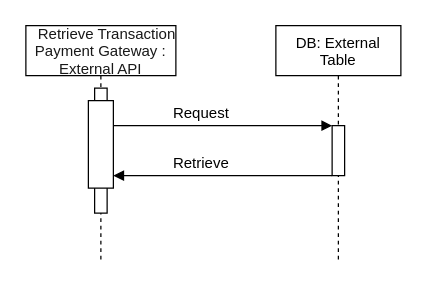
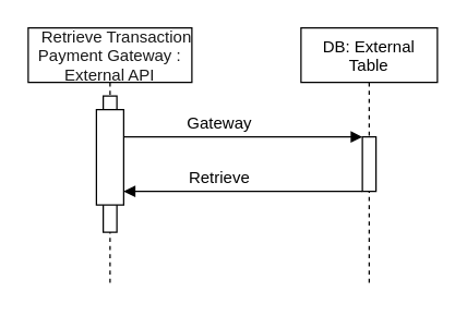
- <mxCell id="10" value="Request" style="text;html=1;align=center;verticalAlign=middle;resizable=0;points=[];autosize=1;" vertex="1" parent="1"><mxGeometry x="130" y="80" width="60" height="20" as="geometry" /></mxCell>
+ <mxCell id="10" value="Gateway" style="text;html=1;align=center;verticalAlign=middle;resizable=0;points=[];autosize=1;" vertex="1" parent="1"><mxGeometry x="130" y="80" width="60" height="20" as="geometry" /></mxCell>
